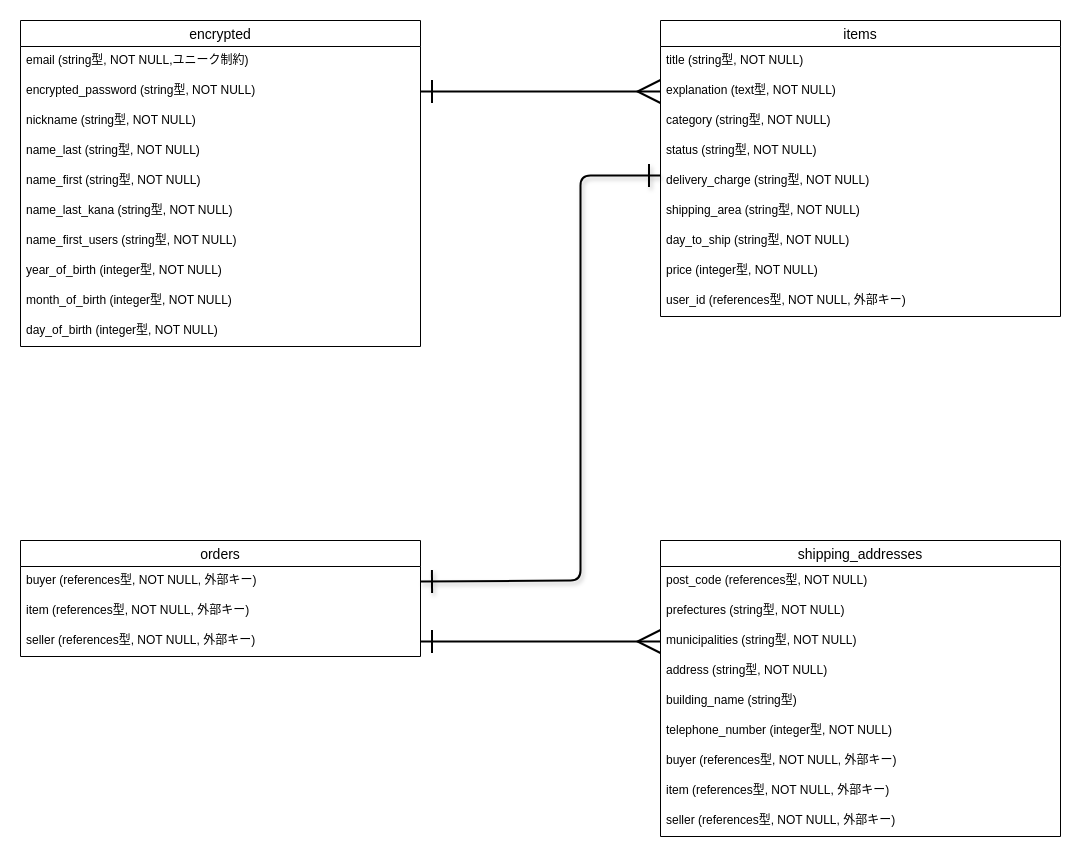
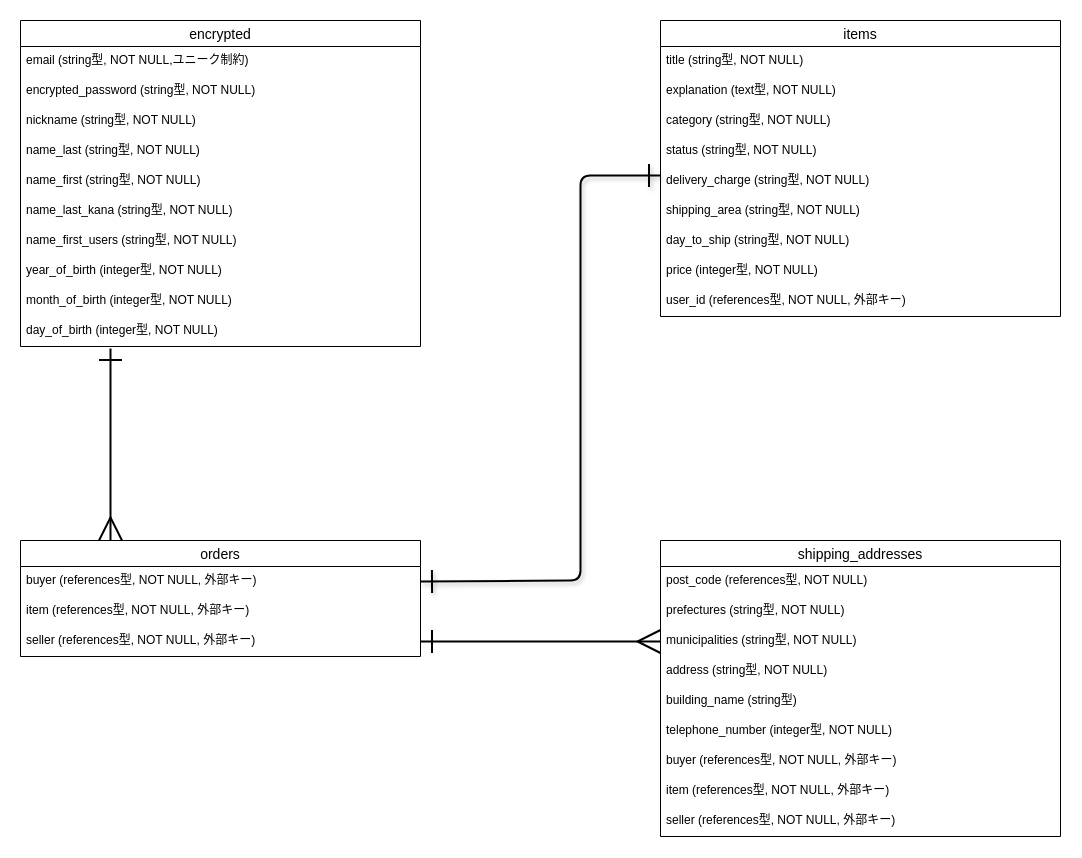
- <mxCell id="37" style="edgeStyle=none;jumpStyle=none;html=1;exitX=1;exitY=0.5;exitDx=0;exitDy=0;entryX=0;entryY=0.5;entryDx=0;entryDy=0;strokeWidth=2;startArrow=ERone;startFill=0;endArrow=ERmany;endFill=0;endSize=20;startSize=20;" edge="1" parent="1" source="4" target="15"><mxGeometry relative="1" as="geometry" /></mxCell>
+ <mxCell id="40" style="edgeStyle=none;jumpStyle=none;html=1;exitX=0.225;exitY=1.067;exitDx=0;exitDy=0;entryX=0.225;entryY=0;entryDx=0;entryDy=0;entryPerimeter=0;strokeWidth=2;startArrow=ERone;startFill=0;endArrow=ERmany;endFill=0;startSize=20;endSize=20;exitPerimeter=0;" edge="1" parent="1" source="12" target="23"><mxGeometry relative="1" as="geometry" /></mxCell>
